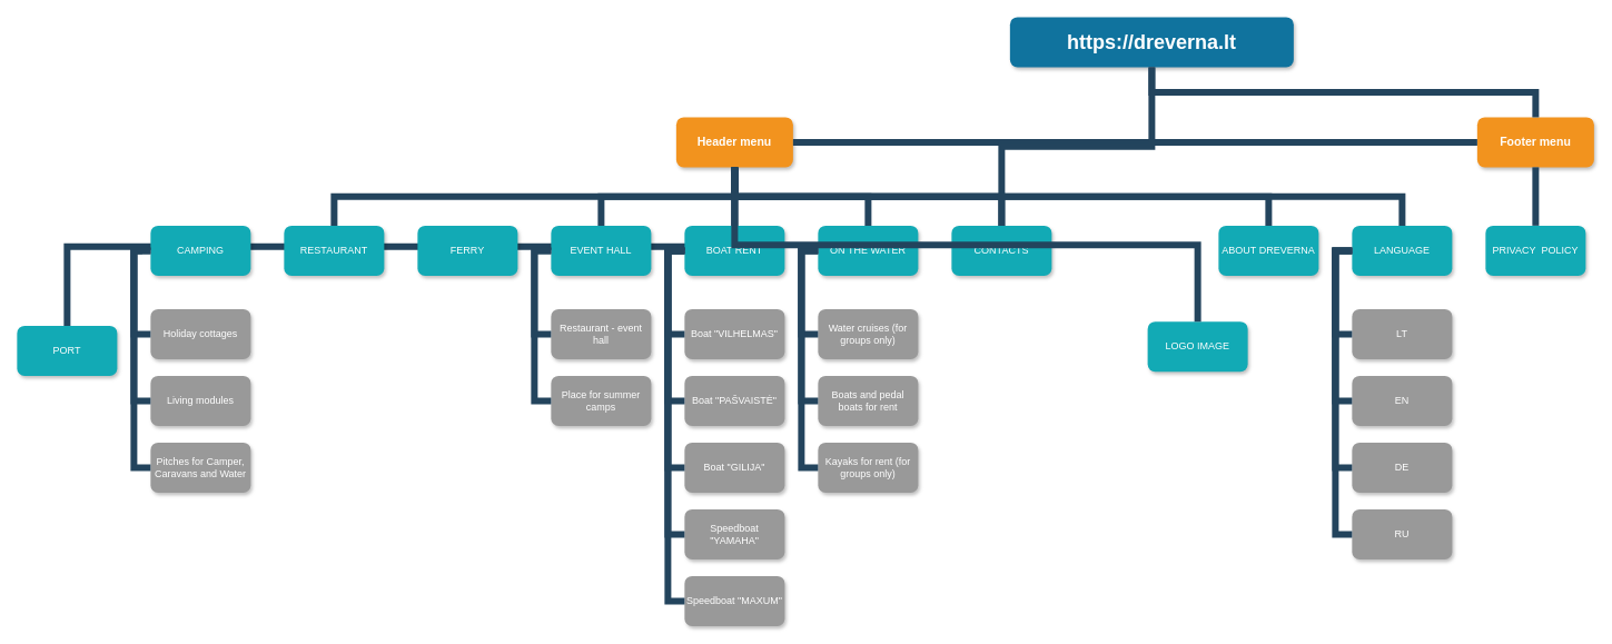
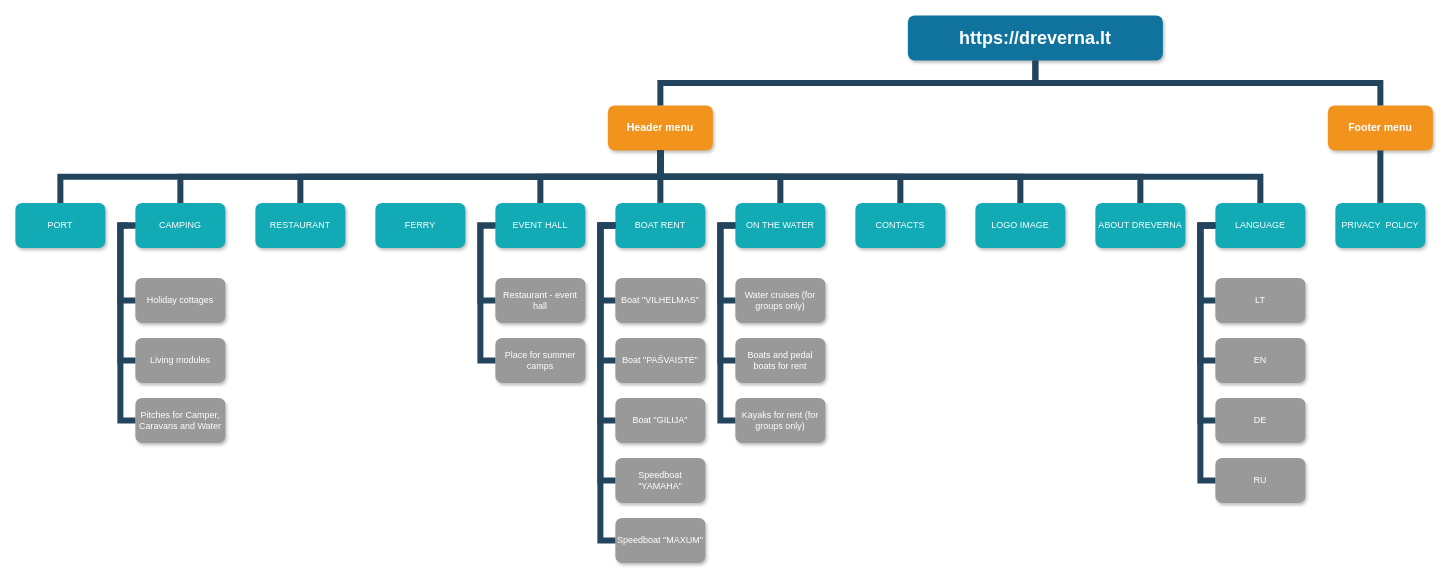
- <mxCell id="7" value="" style="edgeStyle=elbowEdgeStyle;elbow=vertical;rounded=0;fontColor=#000000;endArrow=none;endFill=0;strokeWidth=8;strokeColor=#23445D;" parent="1" source="3" target="4" edge="1"><mxGeometry width="100" height="100" relative="1" as="geometry"><mxPoint x="375" y="210" as="sourcePoint" /><mxPoint x="845" y="270" as="targetPoint" /></mxGeometry></mxCell>
+ <mxCell id="7" value="" style="edgeStyle=elbowEdgeStyle;elbow=vertical;rounded=0;fontColor=#000000;endArrow=none;endFill=0;strokeWidth=8;strokeColor=#23445D;entryX=0.5;entryY=0;entryDx=0;entryDy=0;" parent="1" source="3" target="31" edge="1"><mxGeometry width="100" height="100" relative="1" as="geometry"><mxPoint x="375" y="210" as="sourcePoint" /><mxPoint x="845" y="270" as="targetPoint" /></mxGeometry></mxCell>
- <mxCell id="10" value="" style="edgeStyle=elbowEdgeStyle;elbow=vertical;rounded=0;fontColor=#000000;endArrow=none;endFill=0;strokeWidth=8;strokeColor=#23445D;" parent="1" source="2" target="48" edge="1"><mxGeometry width="100" height="100" relative="1" as="geometry"><mxPoint x="570" y="120" as="sourcePoint" /><mxPoint x="670" y="20" as="targetPoint" /></mxGeometry></mxCell>
+ <mxCell id="10" value="" style="edgeStyle=elbowEdgeStyle;elbow=vertical;rounded=0;fontColor=#000000;endArrow=none;endFill=0;strokeWidth=8;strokeColor=#23445D;" parent="1" source="2" target="3" edge="1"><mxGeometry width="100" height="100" relative="1" as="geometry"><mxPoint x="570" y="120" as="sourcePoint" /><mxPoint x="670" y="20" as="targetPoint" /></mxGeometry></mxCell>
- <mxCell id="51" value="LOGO IMAGE" style="whiteSpace=wrap;rounded=1;fillColor=#12AAB5;strokeColor=none;shadow=1;fontColor=#FFFFFF;" parent="1" vertex="1"><mxGeometry x="1375" y="385" width="120" height="60" as="geometry" /></mxCell>
+ <mxCell id="51" value="LOGO IMAGE" style="whiteSpace=wrap;rounded=1;fillColor=#12AAB5;strokeColor=none;shadow=1;fontColor=#FFFFFF;" parent="1" vertex="1"><mxGeometry x="1300" y="270" width="120" height="60" as="geometry" /></mxCell>
- <mxCell id="5" value="PORT" style="whiteSpace=wrap;rounded=1;fillColor=#12AAB5;strokeColor=none;shadow=1;fontColor=#FFFFFF;" parent="1" vertex="1"><mxGeometry x="20" y="390" width="120" height="60" as="geometry" /></mxCell>
+ <mxCell id="5" value="PORT" style="whiteSpace=wrap;rounded=1;fillColor=#12AAB5;strokeColor=none;shadow=1;fontColor=#FFFFFF;" parent="1" vertex="1"><mxGeometry x="20" y="270" width="120" height="60" as="geometry" /></mxCell>
